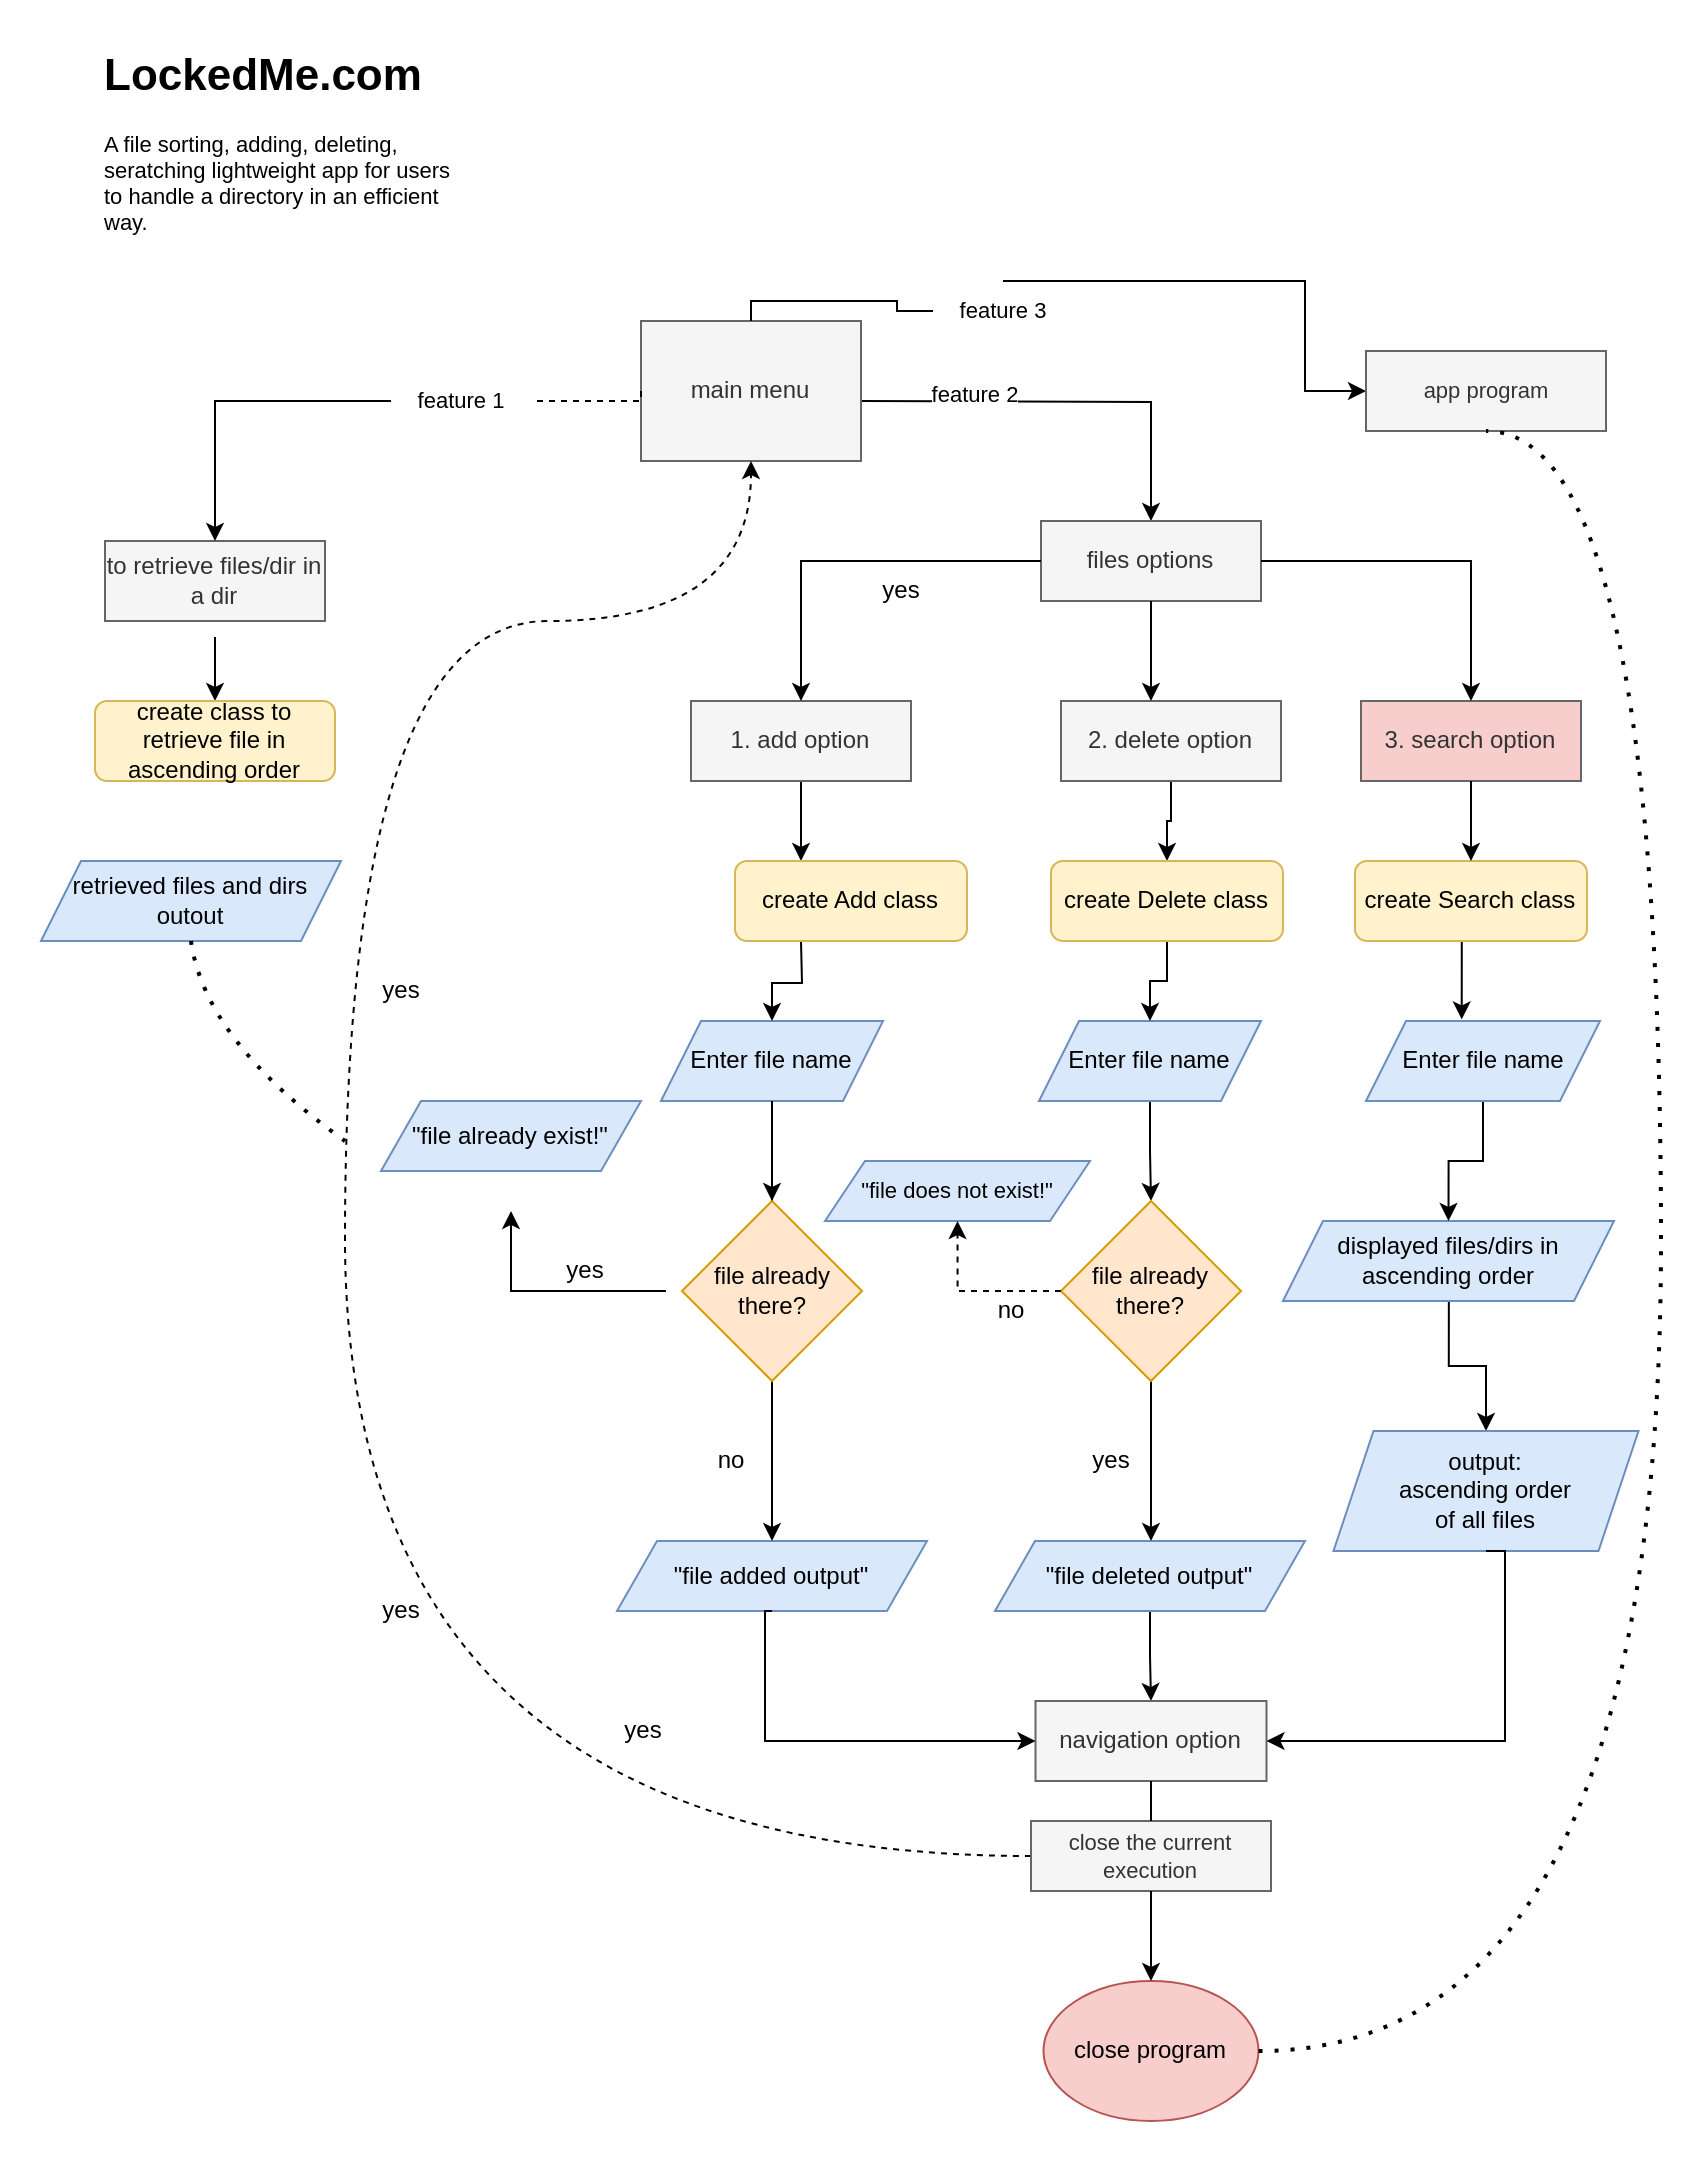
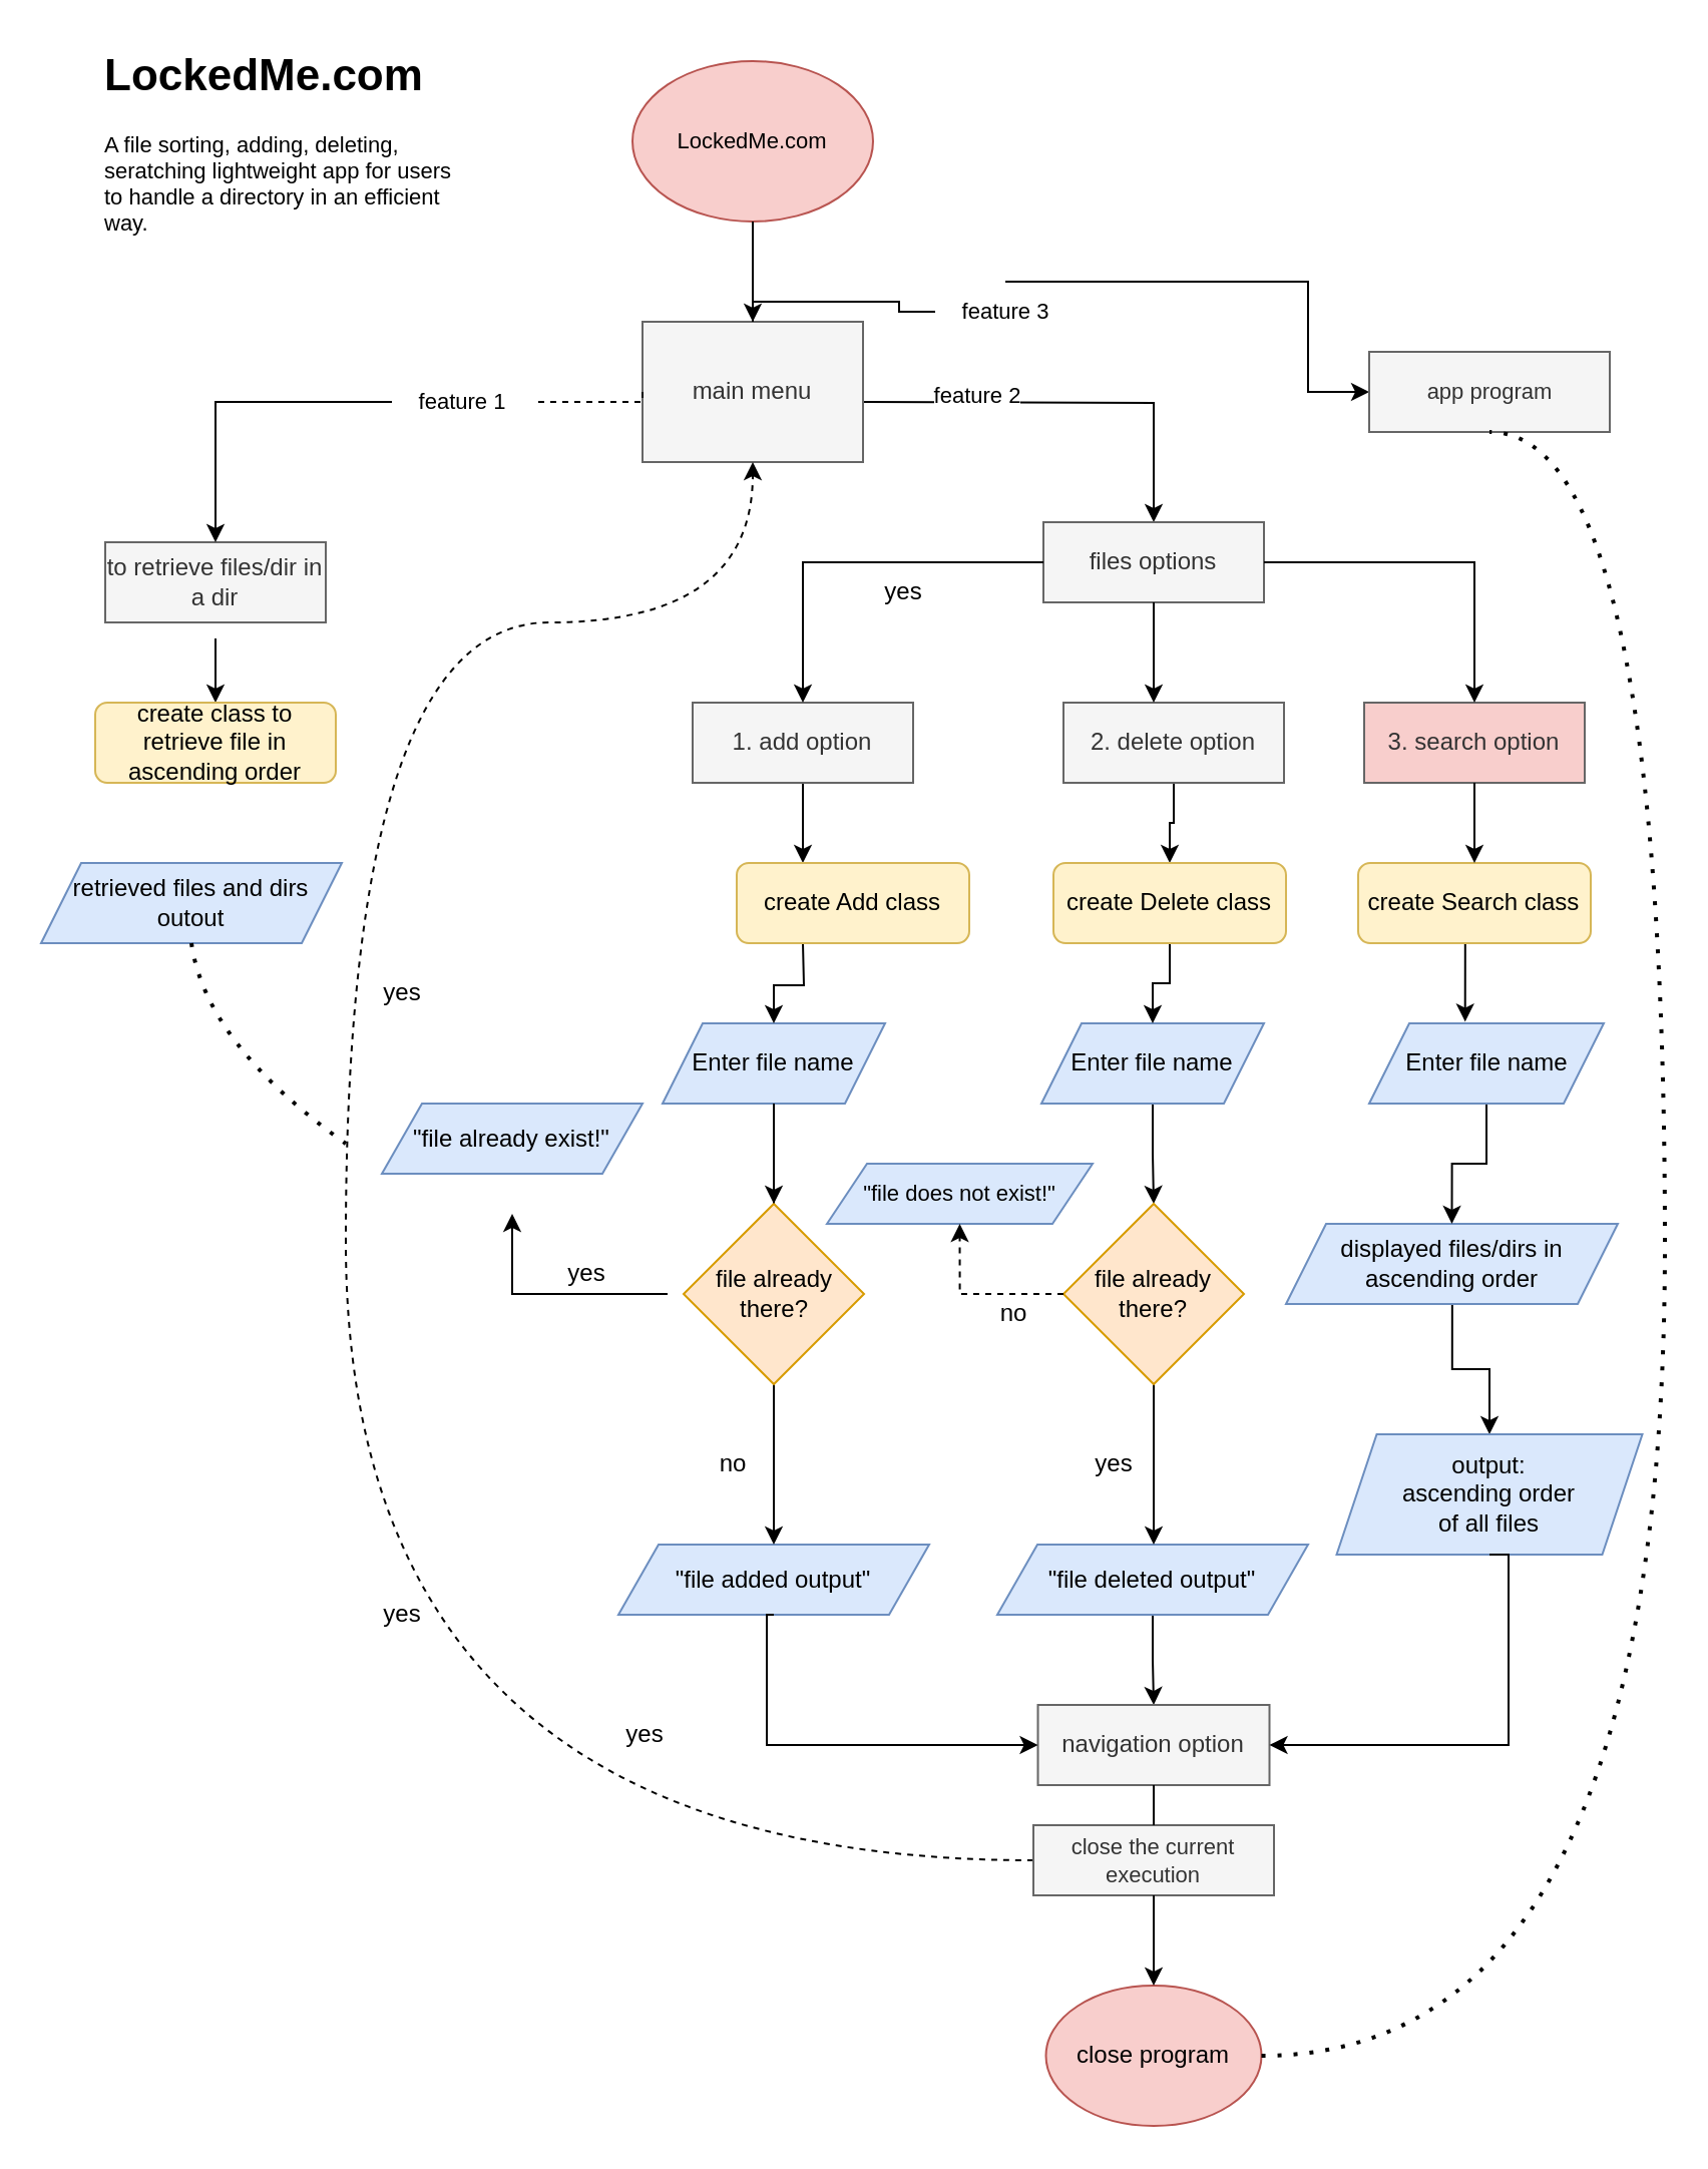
+ <mxCell id="72" value="LockedMe.com" style="ellipse;whiteSpace=wrap;html=1;fontSize=11;fillColor=#f8cecc;strokeColor=#b85450;" vertex="1" parent="1"><mxGeometry x="315" y="30" width="120" height="80" as="geometry" /></mxCell>
+ <mxCell id="73" value="" style="endArrow=classic;html=1;rounded=0;fontSize=11;startSize=6;endSize=6;sourcePerimeterSpacing=8;targetPerimeterSpacing=20;strokeWidth=1;exitX=0.5;exitY=1;exitDx=0;exitDy=0;entryX=0.5;entryY=0;entryDx=0;entryDy=0;" edge="1" parent="1" source="72" target="22"><mxGeometry width="50" height="50" relative="1" as="geometry"><mxPoint x="402" y="280" as="sourcePoint" /><mxPoint x="452" y="230" as="targetPoint" /></mxGeometry></mxCell>
